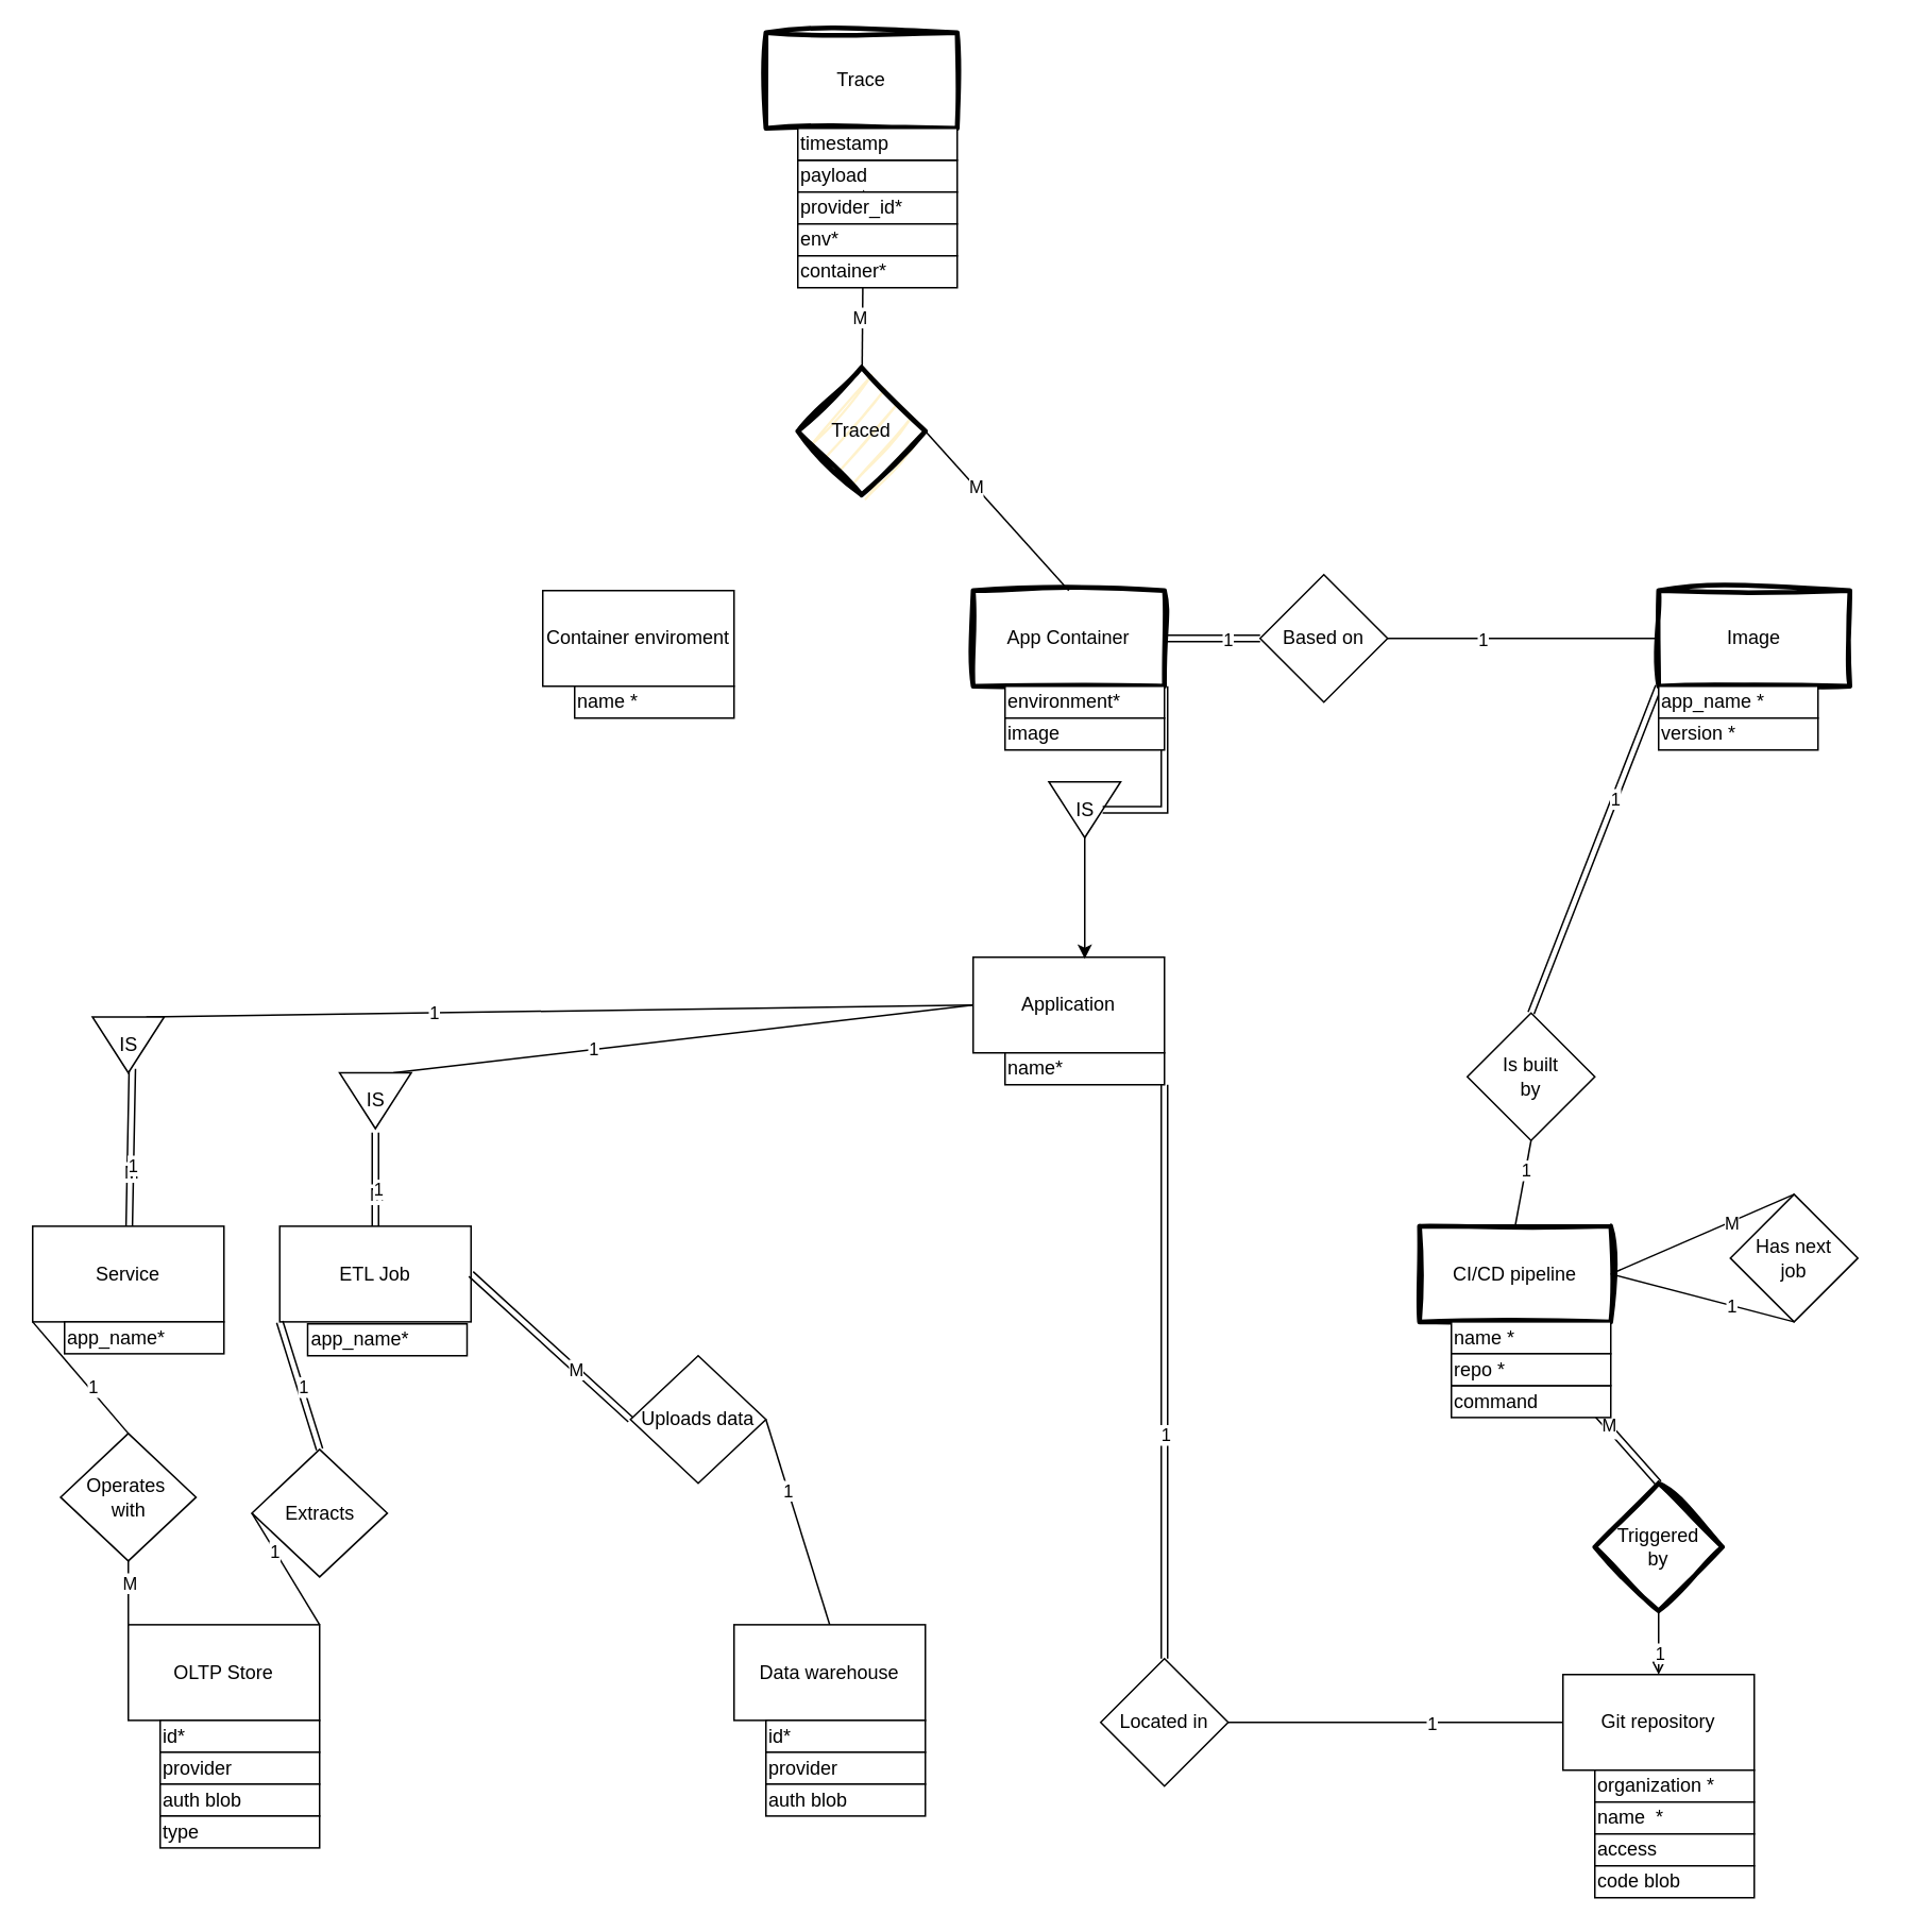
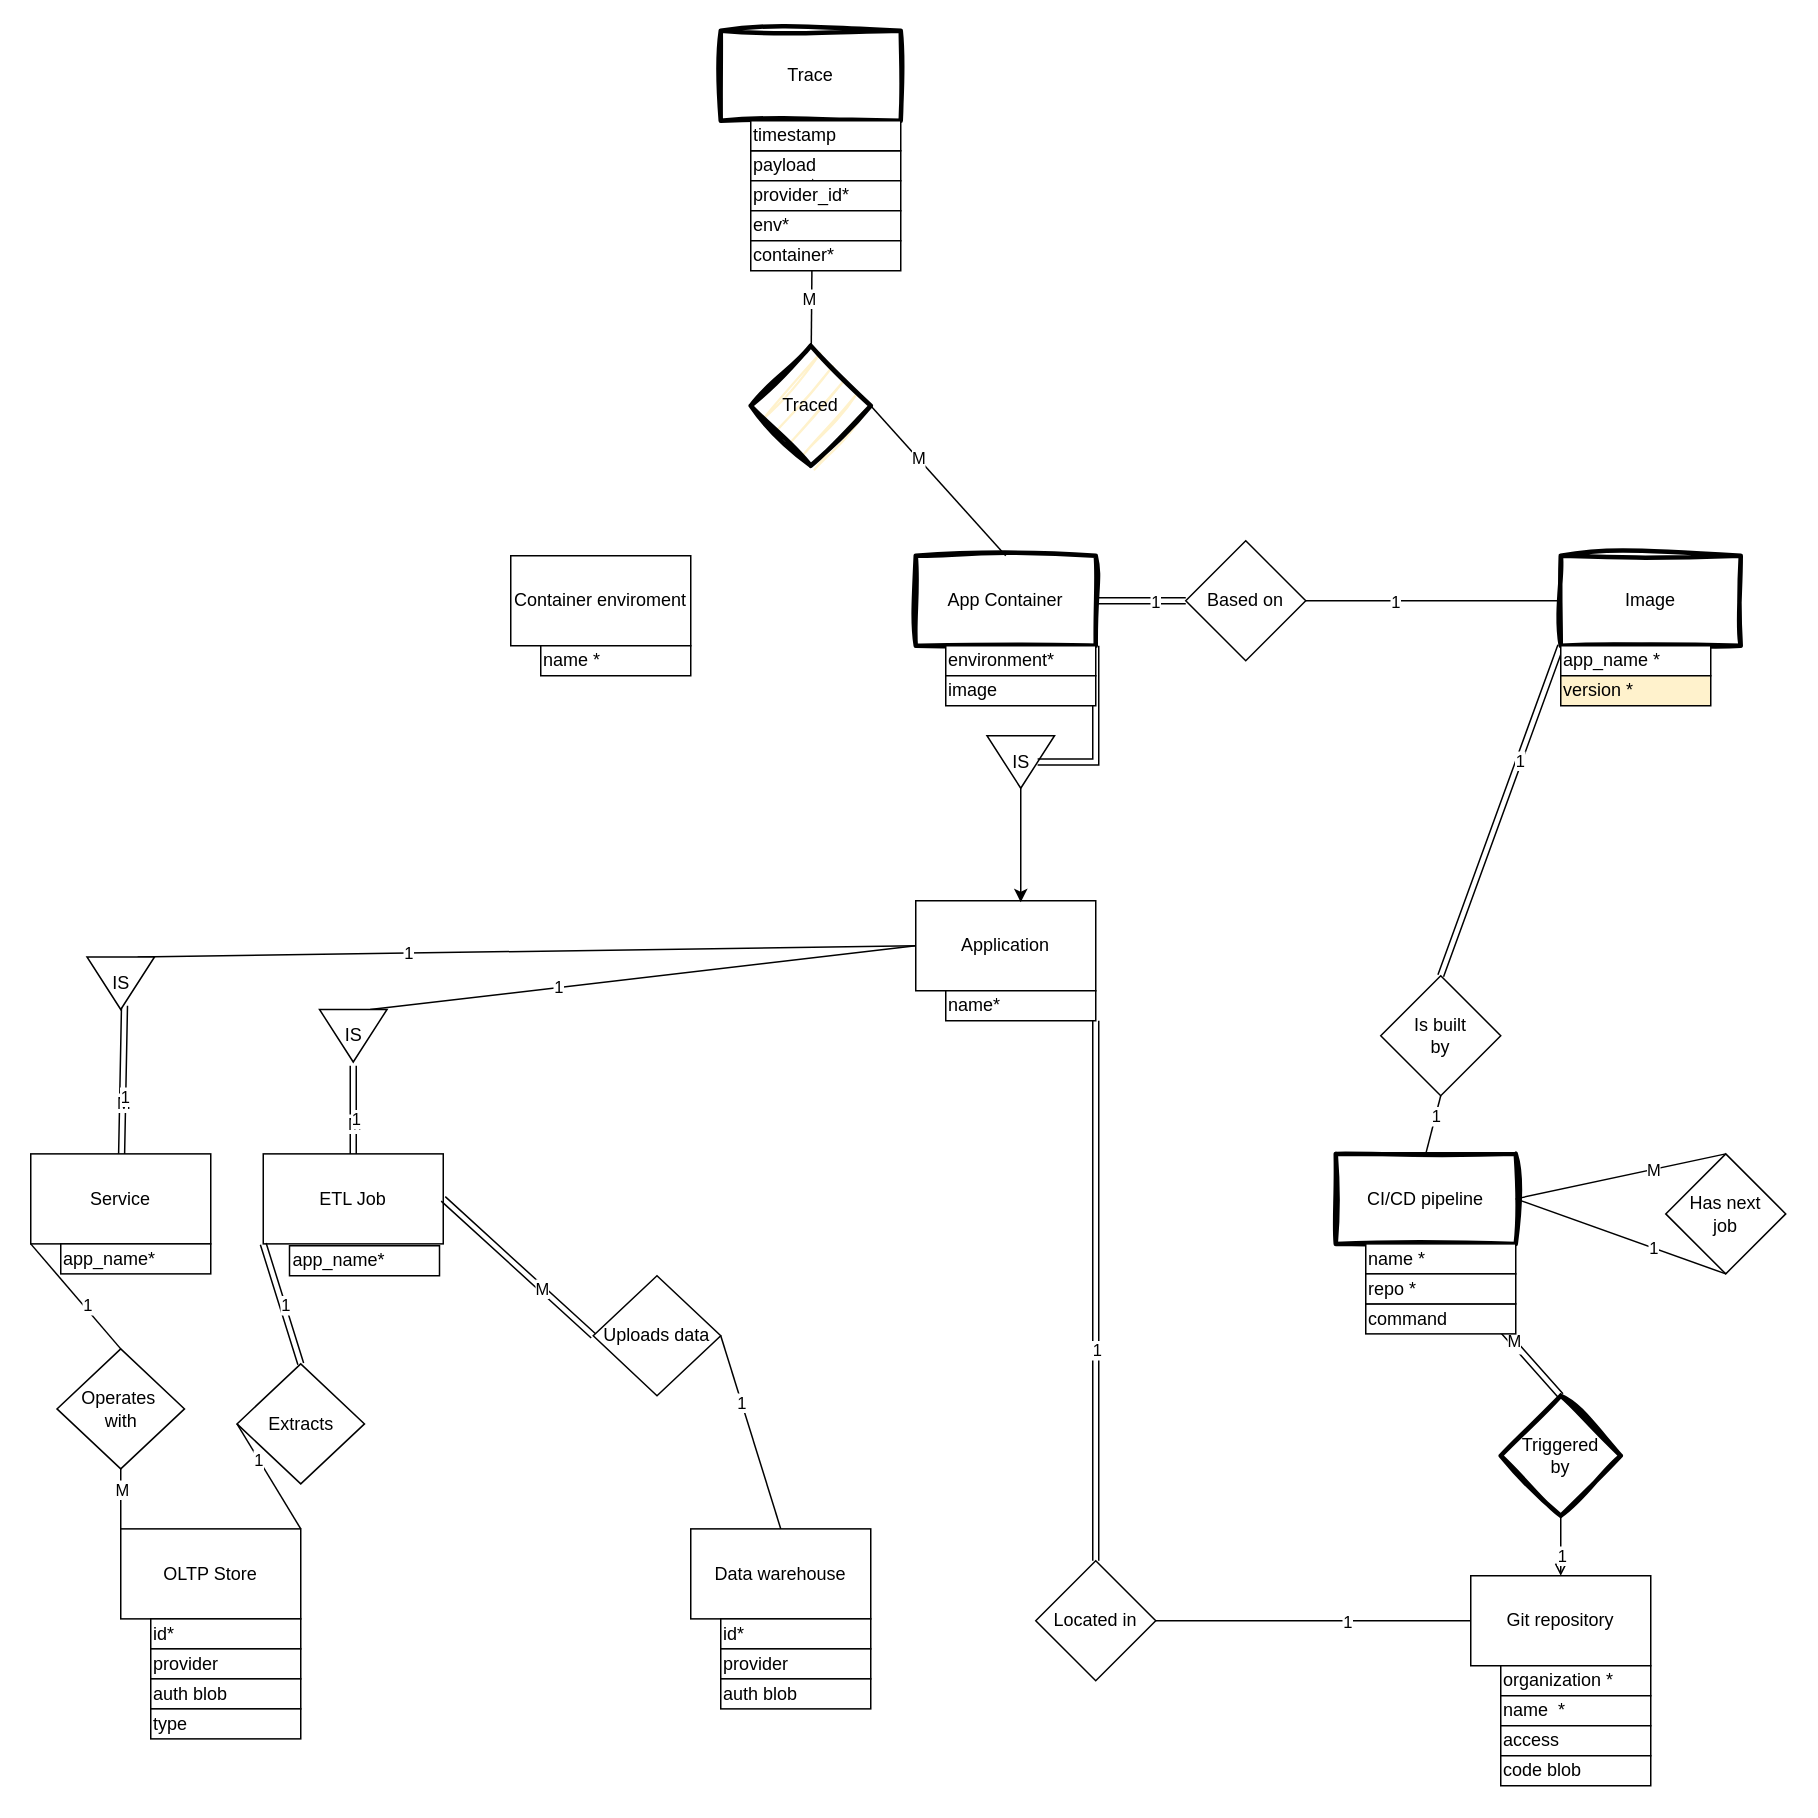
- <mxCell id="15" value="version *" style="rounded=0;whiteSpace=wrap;html=1;align=left;" parent="1" vertex="1"><mxGeometry x="1040" y="450" width="100" height="20" as="geometry" /></mxCell>
+ <mxCell id="15" value="version *" style="rounded=0;whiteSpace=wrap;html=1;align=left;fillColor=#fff2cc;" parent="1" vertex="1"><mxGeometry x="1040" y="450" width="100" height="20" as="geometry" /></mxCell>
- <mxCell id="26" value="Is built&lt;br&gt;by" style="rhombus;whiteSpace=wrap;html=1;" parent="1" vertex="1"><mxGeometry x="920" y="635" width="80" height="80" as="geometry" /></mxCell>
+ <mxCell id="26" value="Is built&lt;br&gt;by" style="rhombus;whiteSpace=wrap;html=1;" parent="1" vertex="1"><mxGeometry x="920" y="650" width="80" height="80" as="geometry" /></mxCell>
- <mxCell id="65" value="Has next&lt;br&gt;job" style="rhombus;whiteSpace=wrap;html=1;" parent="1" vertex="1"><mxGeometry x="1085" y="748.75" width="80" height="80" as="geometry" /></mxCell>
+ <mxCell id="65" value="Has next&lt;br&gt;job" style="rhombus;whiteSpace=wrap;html=1;" parent="1" vertex="1"><mxGeometry x="1110" y="768.75" width="80" height="80" as="geometry" /></mxCell>
